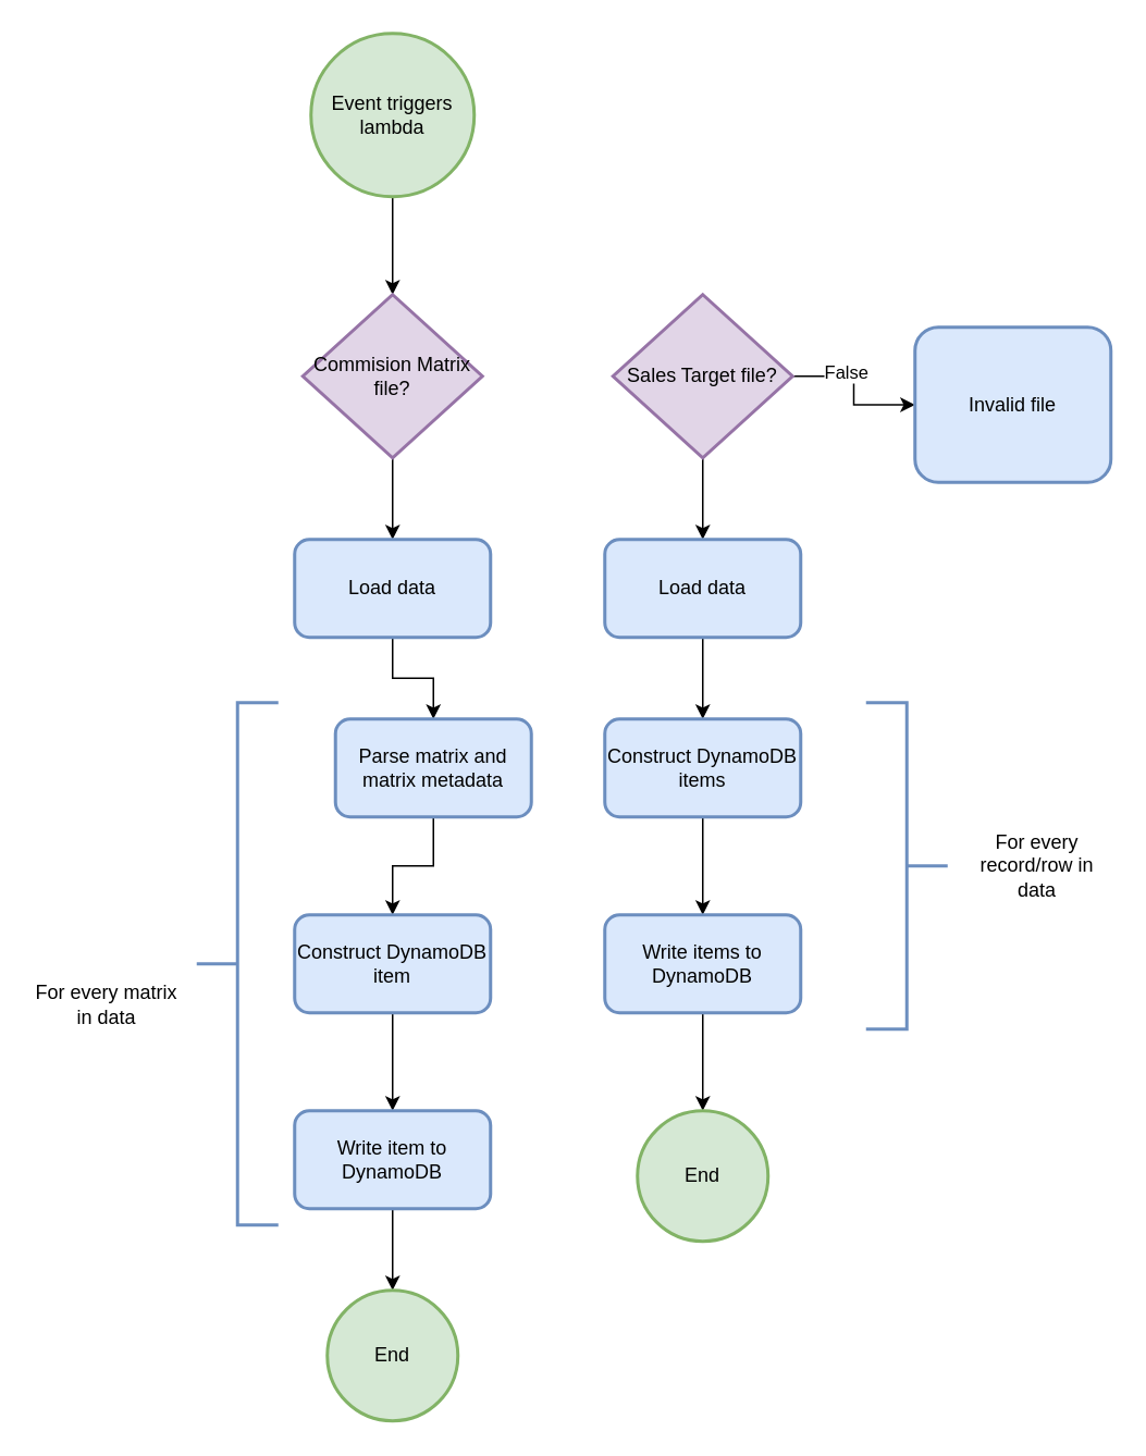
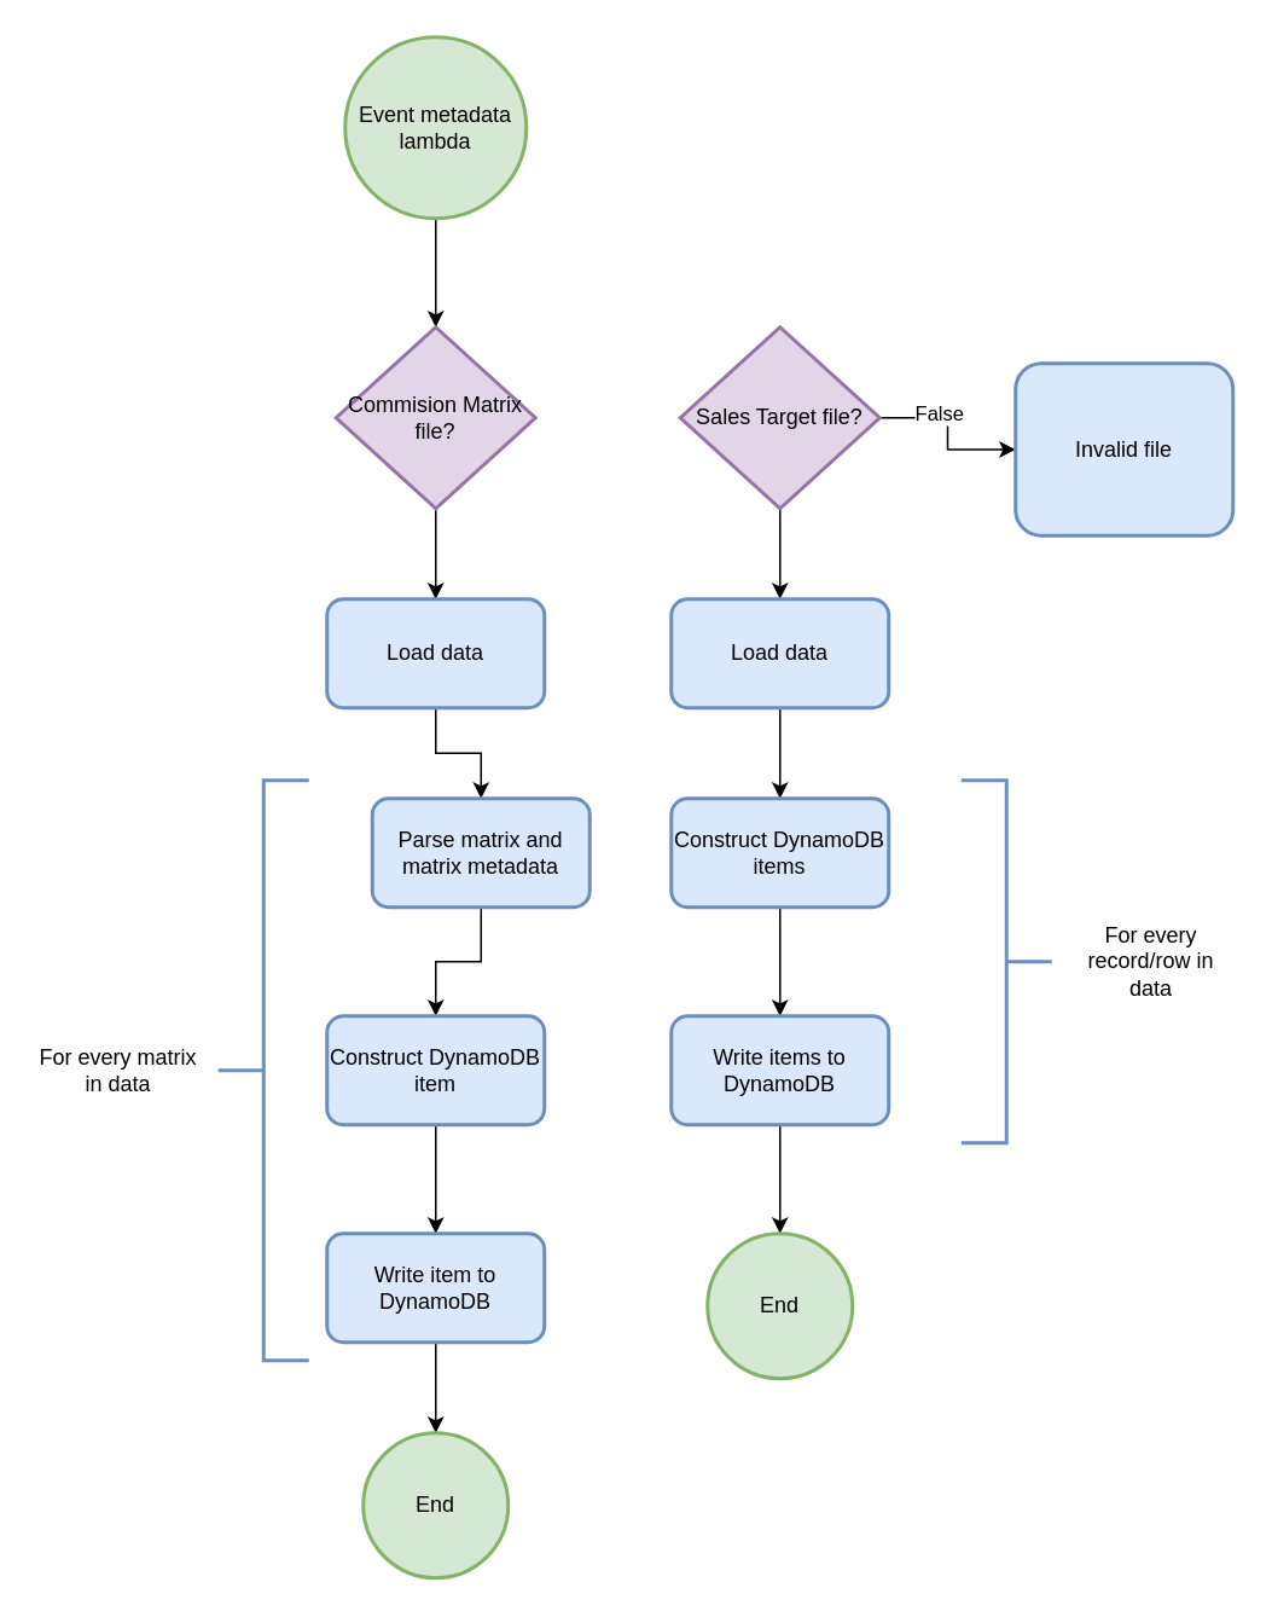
- <mxCell id="3" value="Event triggers lambda" style="strokeWidth=2;html=1;shape=mxgraph.flowchart.start_2;whiteSpace=wrap;fillColor=#d5e8d4;strokeColor=#82b366;" vertex="1" parent="1"><mxGeometry x="190" y="20" width="100" height="100" as="geometry" /></mxCell>
+ <mxCell id="3" value="Event metadata lambda" style="strokeWidth=2;html=1;shape=mxgraph.flowchart.start_2;whiteSpace=wrap;fillColor=#d5e8d4;strokeColor=#82b366;" vertex="1" parent="1"><mxGeometry x="190" y="20" width="100" height="100" as="geometry" /></mxCell>
- <mxCell id="16" value="For every matrix in data" style="text;html=1;strokeColor=none;fillColor=none;align=center;verticalAlign=middle;whiteSpace=wrap;rounded=0;" vertex="1" parent="1"><mxGeometry x="20" y="557.5" width="90" height="115" as="geometry" /></mxCell>
+ <mxCell id="16" value="For every matrix in data" style="text;html=1;strokeColor=none;fillColor=none;align=center;verticalAlign=middle;whiteSpace=wrap;rounded=0;" vertex="1" parent="1"><mxGeometry x="20" y="532.5" width="90" height="115" as="geometry" /></mxCell>
